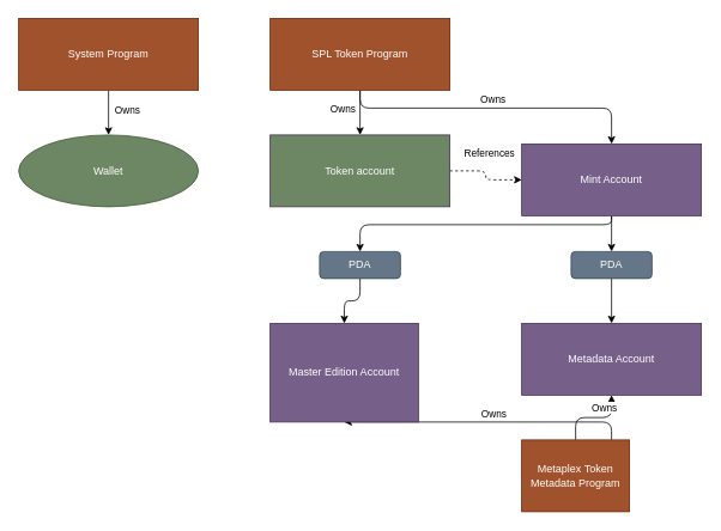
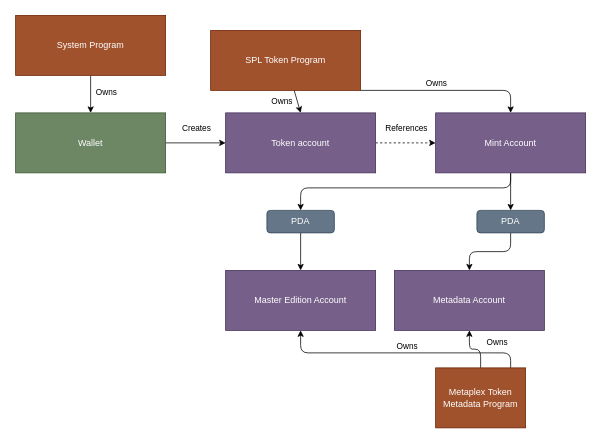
- <mxCell id="6" value="SPL Token Program" style="rounded=0;whiteSpace=wrap;html=1;fillColor=#a0522d;fontColor=#ffffff;strokeColor=#6D1F00;" vertex="1" parent="1"><mxGeometry x="300" y="20" width="200" height="80" as="geometry" /></mxCell>
+ <mxCell id="6" value="SPL Token Program" style="rounded=0;whiteSpace=wrap;html=1;fillColor=#a0522d;fontColor=#ffffff;strokeColor=#6D1F00;" vertex="1" parent="1"><mxGeometry x="280" y="40" width="200" height="80" as="geometry" /></mxCell>
- <mxCell id="12" value="Wallet" style="ellipse;whiteSpace=wrap;html=1;fillColor=#6d8764;fontColor=#ffffff;strokeColor=#3A5431;" vertex="1" parent="1"><mxGeometry x="20" y="150" width="200" height="80" as="geometry" /></mxCell>
+ <mxCell id="12" value="Wallet" style="rounded=0;whiteSpace=wrap;html=1;fillColor=#6d8764;fontColor=#ffffff;strokeColor=#3A5431;" vertex="1" parent="1"><mxGeometry x="20" y="150" width="200" height="80" as="geometry" /></mxCell>
+ <mxCell id="10" style="edgeStyle=none;html=1;entryX=0;entryY=0.5;entryDx=0;entryDy=0;" edge="1" parent="1" source="12" target="9"><mxGeometry relative="1" as="geometry" /></mxCell>
+ <mxCell id="11" value="Creates" style="edgeLabel;html=1;align=center;verticalAlign=middle;resizable=0;points=[];" vertex="1" connectable="0" parent="10"><mxGeometry x="-0.3" relative="1" as="geometry"><mxPoint x="12" y="-20" as="offset" /></mxGeometry></mxCell>
- <mxCell id="9" value="Token account" style="rounded=0;whiteSpace=wrap;html=1;fillColor=#6d8764;fontColor=#ffffff;strokeColor=#432D57;" vertex="1" parent="1"><mxGeometry x="300" y="150" width="200" height="80" as="geometry" /></mxCell>
+ <mxCell id="9" value="Token account" style="rounded=0;whiteSpace=wrap;html=1;fillColor=#76608a;fontColor=#ffffff;strokeColor=#432D57;" vertex="1" parent="1"><mxGeometry x="300" y="150" width="200" height="80" as="geometry" /></mxCell>
- <mxCell id="15" value="Mint Account" style="rounded=0;whiteSpace=wrap;html=1;fillColor=#76608a;fontColor=#ffffff;strokeColor=#432D57;" vertex="1" parent="1"><mxGeometry x="580" y="160" width="200" height="80" as="geometry" /></mxCell>
+ <mxCell id="15" value="Mint Account" style="rounded=0;whiteSpace=wrap;html=1;fillColor=#76608a;fontColor=#ffffff;strokeColor=#432D57;" vertex="1" parent="1"><mxGeometry x="580" y="150" width="200" height="80" as="geometry" /></mxCell>
- <mxCell id="16" value="Metadata Account" style="rounded=0;whiteSpace=wrap;html=1;fillColor=#76608a;fontColor=#ffffff;strokeColor=#432D57;" vertex="1" parent="1"><mxGeometry x="580" y="360" width="200" height="80" as="geometry" /></mxCell>
+ <mxCell id="16" value="Metadata Account" style="rounded=0;whiteSpace=wrap;html=1;fillColor=#76608a;fontColor=#ffffff;strokeColor=#432D57;" vertex="1" parent="1"><mxGeometry x="525" y="360" width="200" height="80" as="geometry" /></mxCell>
- <mxCell id="27" value="Master Edition Account" style="rounded=0;whiteSpace=wrap;html=1;fillColor=#76608a;fontColor=#ffffff;strokeColor=#432D57;" vertex="1" parent="1"><mxGeometry x="300" y="360" width="165" height="110" as="geometry" /></mxCell>
+ <mxCell id="27" value="Master Edition Account" style="rounded=0;whiteSpace=wrap;html=1;fillColor=#76608a;fontColor=#ffffff;strokeColor=#432D57;" vertex="1" parent="1"><mxGeometry x="300" y="360" width="200" height="80" as="geometry" /></mxCell>
